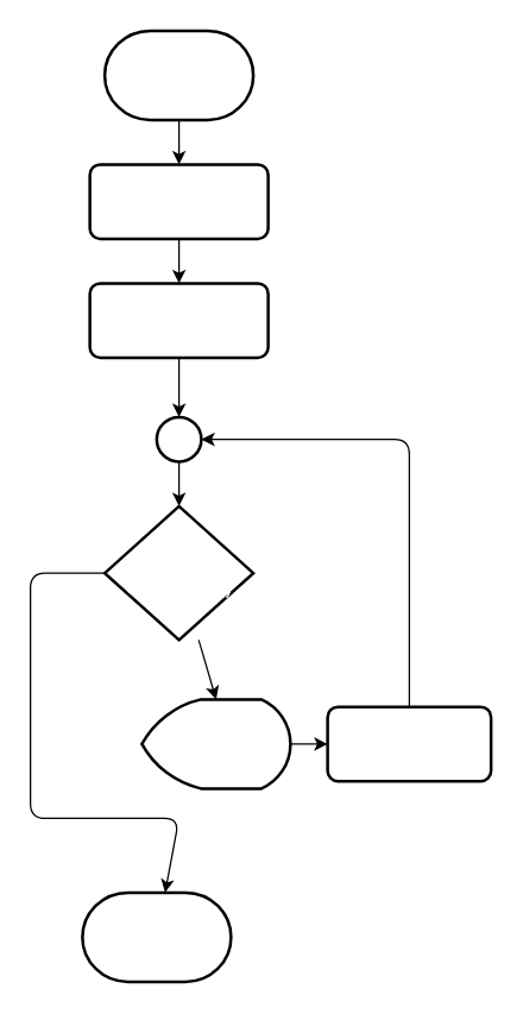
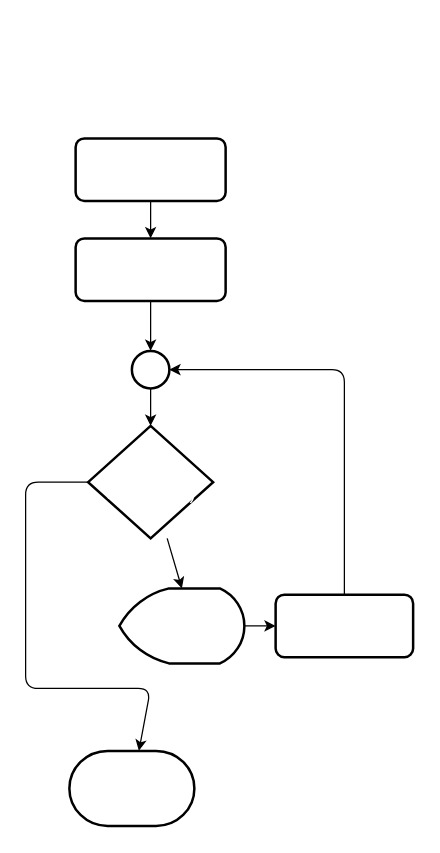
- <mxCell id="3" value="start" style="strokeWidth=2;html=1;shape=mxgraph.flowchart.terminator;whiteSpace=wrap;fontColor=#FFFFFF;labelBackgroundColor=none;" vertex="1" parent="1"><mxGeometry x="70" y="20" width="100" height="60" as="geometry" /></mxCell>
- <mxCell id="2" style="edgeStyle=none;html=1;entryX=0.5;entryY=0;entryDx=0;entryDy=0;fontColor=#FFFFFF;labelBackgroundColor=none;" edge="1" parent="1" source="3" target="6"><mxGeometry relative="1" as="geometry" /></mxCell>
